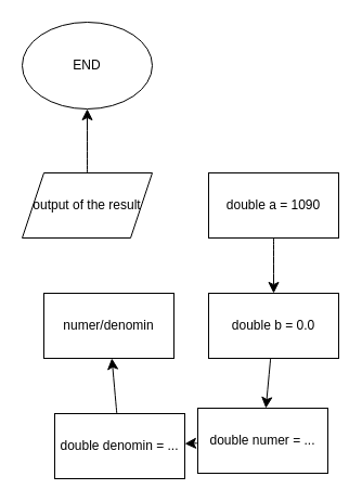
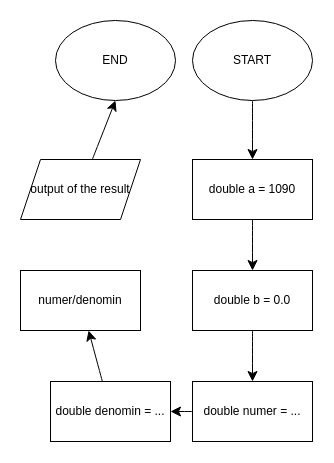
- <mxCell id="15" value="END" style="ellipse;whiteSpace=wrap;html=1;" vertex="1" parent="1"><mxGeometry x="20" y="20" width="120" height="80" as="geometry" /></mxCell>
+ <mxCell id="15" value="END" style="ellipse;whiteSpace=wrap;html=1;" vertex="1" parent="1"><mxGeometry x="55" y="20" width="120" height="80" as="geometry" /></mxCell>
+ <mxCell id="3" value="START" style="ellipse;whiteSpace=wrap;html=1;" vertex="1" parent="1"><mxGeometry x="192" y="20" width="120" height="80" as="geometry" /></mxCell>
+ <mxCell id="2" value="" style="edgeStyle=none;curved=1;rounded=0;orthogonalLoop=1;jettySize=auto;html=1;fontSize=12;startSize=8;endSize=8;entryX=0.5;entryY=0;entryDx=0;entryDy=0;" edge="1" parent="1" source="3" target="5"><mxGeometry relative="1" as="geometry"><mxPoint x="250" y="155" as="targetPoint" /><Array as="points" /></mxGeometry></mxCell>
- <mxCell id="12" value="numer/denomin" style="whiteSpace=wrap;html=1;" vertex="1" parent="1"><mxGeometry x="40" y="270" width="120" height="60" as="geometry" /></mxCell>
+ <mxCell id="12" value="numer/denomin" style="whiteSpace=wrap;html=1;" vertex="1" parent="1"><mxGeometry x="20" y="270" width="120" height="60" as="geometry" /></mxCell>
- <mxCell id="9" value="double numer = ..." style="whiteSpace=wrap;html=1;" vertex="1" parent="1"><mxGeometry x="182" y="376" width="120" height="60" as="geometry" /></mxCell>
+ <mxCell id="9" value="double numer = ..." style="whiteSpace=wrap;html=1;" vertex="1" parent="1"><mxGeometry x="192" y="381" width="120" height="60" as="geometry" /></mxCell>
